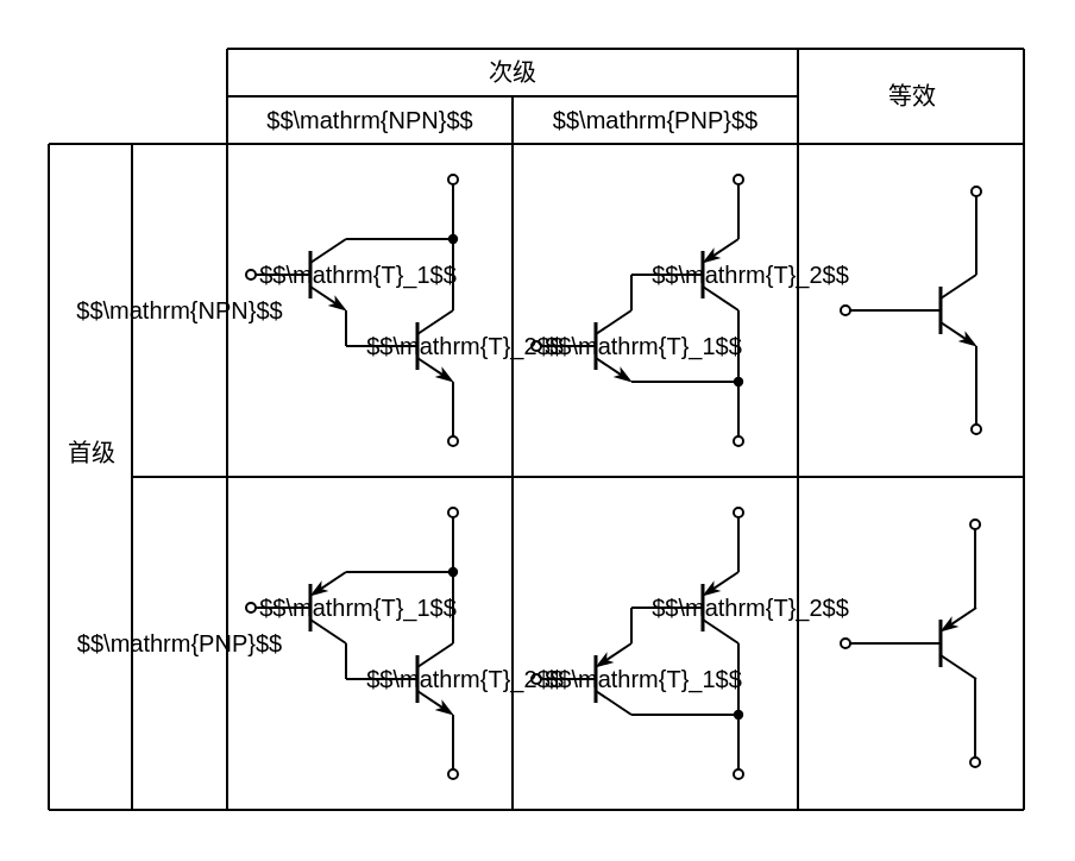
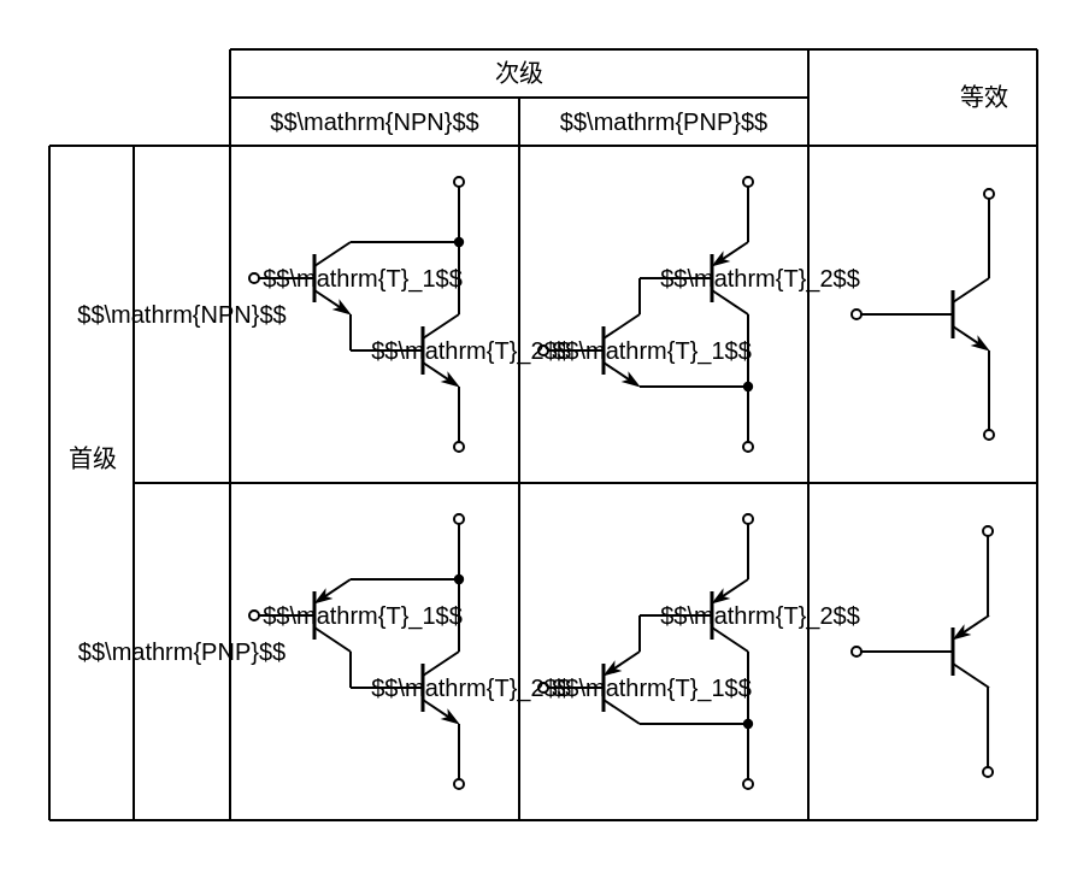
- <mxCell id="89" value="等效" style="text;html=1;align=center;verticalAlign=middle;resizable=0;points=[];autosize=1;strokeColor=none;fillColor=none;fontSize=10;" vertex="1" parent="1"><mxGeometry x="365" y="30" width="35" height="20" as="geometry" /></mxCell>
+ <mxCell id="89" value="等效" style="text;html=1;align=center;verticalAlign=middle;resizable=0;points=[];autosize=1;strokeColor=none;fillColor=none;fontSize=10;" vertex="1" parent="1"><mxGeometry x="390" y="30" width="35" height="20" as="geometry" /></mxCell>
